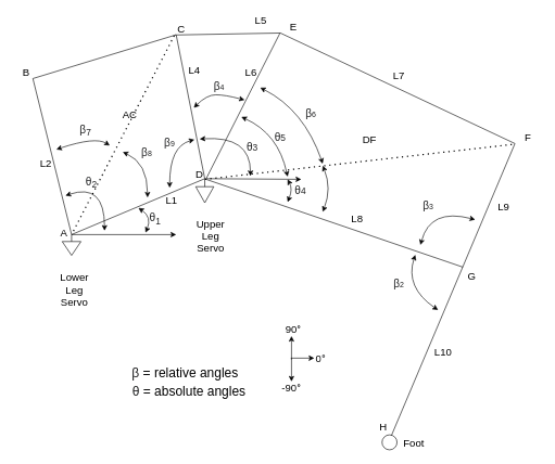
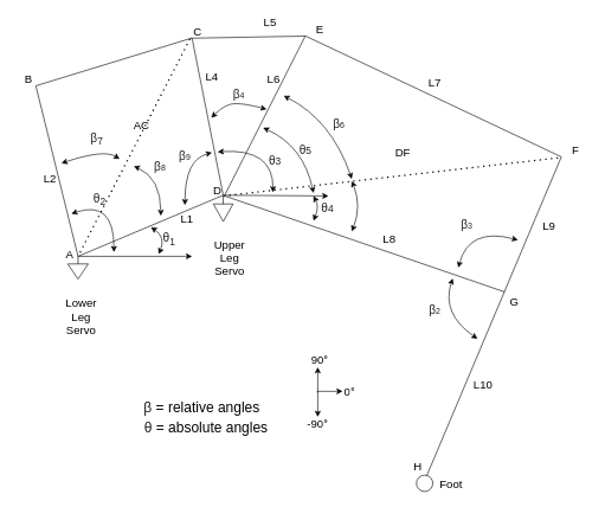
- <mxCell id="27" value="L5" style="text;html=1;strokeColor=none;fillColor=none;align=center;verticalAlign=middle;whiteSpace=wrap;rounded=0;fontSize=16;" parent="1" vertex="1"><mxGeometry x="380" y="20" width="40" height="20" as="geometry" /></mxCell>
+ <mxCell id="27" value="L5" style="text;html=1;strokeColor=none;fillColor=none;align=center;verticalAlign=middle;whiteSpace=wrap;rounded=0;fontSize=16;" parent="1" vertex="1"><mxGeometry x="360" y="20" width="40" height="20" as="geometry" /></mxCell>
- <mxCell id="17" value="&lt;span style=&quot;color: rgb(32 , 33 , 34) ; font-family: sans-serif ; font-size: 16.8px&quot;&gt;β&lt;sub&gt;7&lt;/sub&gt;&lt;/span&gt;" style="text;html=1;strokeColor=none;fillColor=none;align=center;verticalAlign=middle;whiteSpace=wrap;rounded=0;fontSize=16;" parent="1" vertex="1"><mxGeometry x="111" y="190" width="40" height="20" as="geometry" /></mxCell>
+ <mxCell id="17" value="&lt;span style=&quot;color: rgb(32 , 33 , 34) ; font-family: sans-serif ; font-size: 16.8px&quot;&gt;β&lt;sub&gt;7&lt;/sub&gt;&lt;/span&gt;" style="text;html=1;strokeColor=none;fillColor=none;align=center;verticalAlign=middle;whiteSpace=wrap;rounded=0;fontSize=16;" parent="1" vertex="1"><mxGeometry x="116" y="185" width="40" height="20" as="geometry" /></mxCell>
